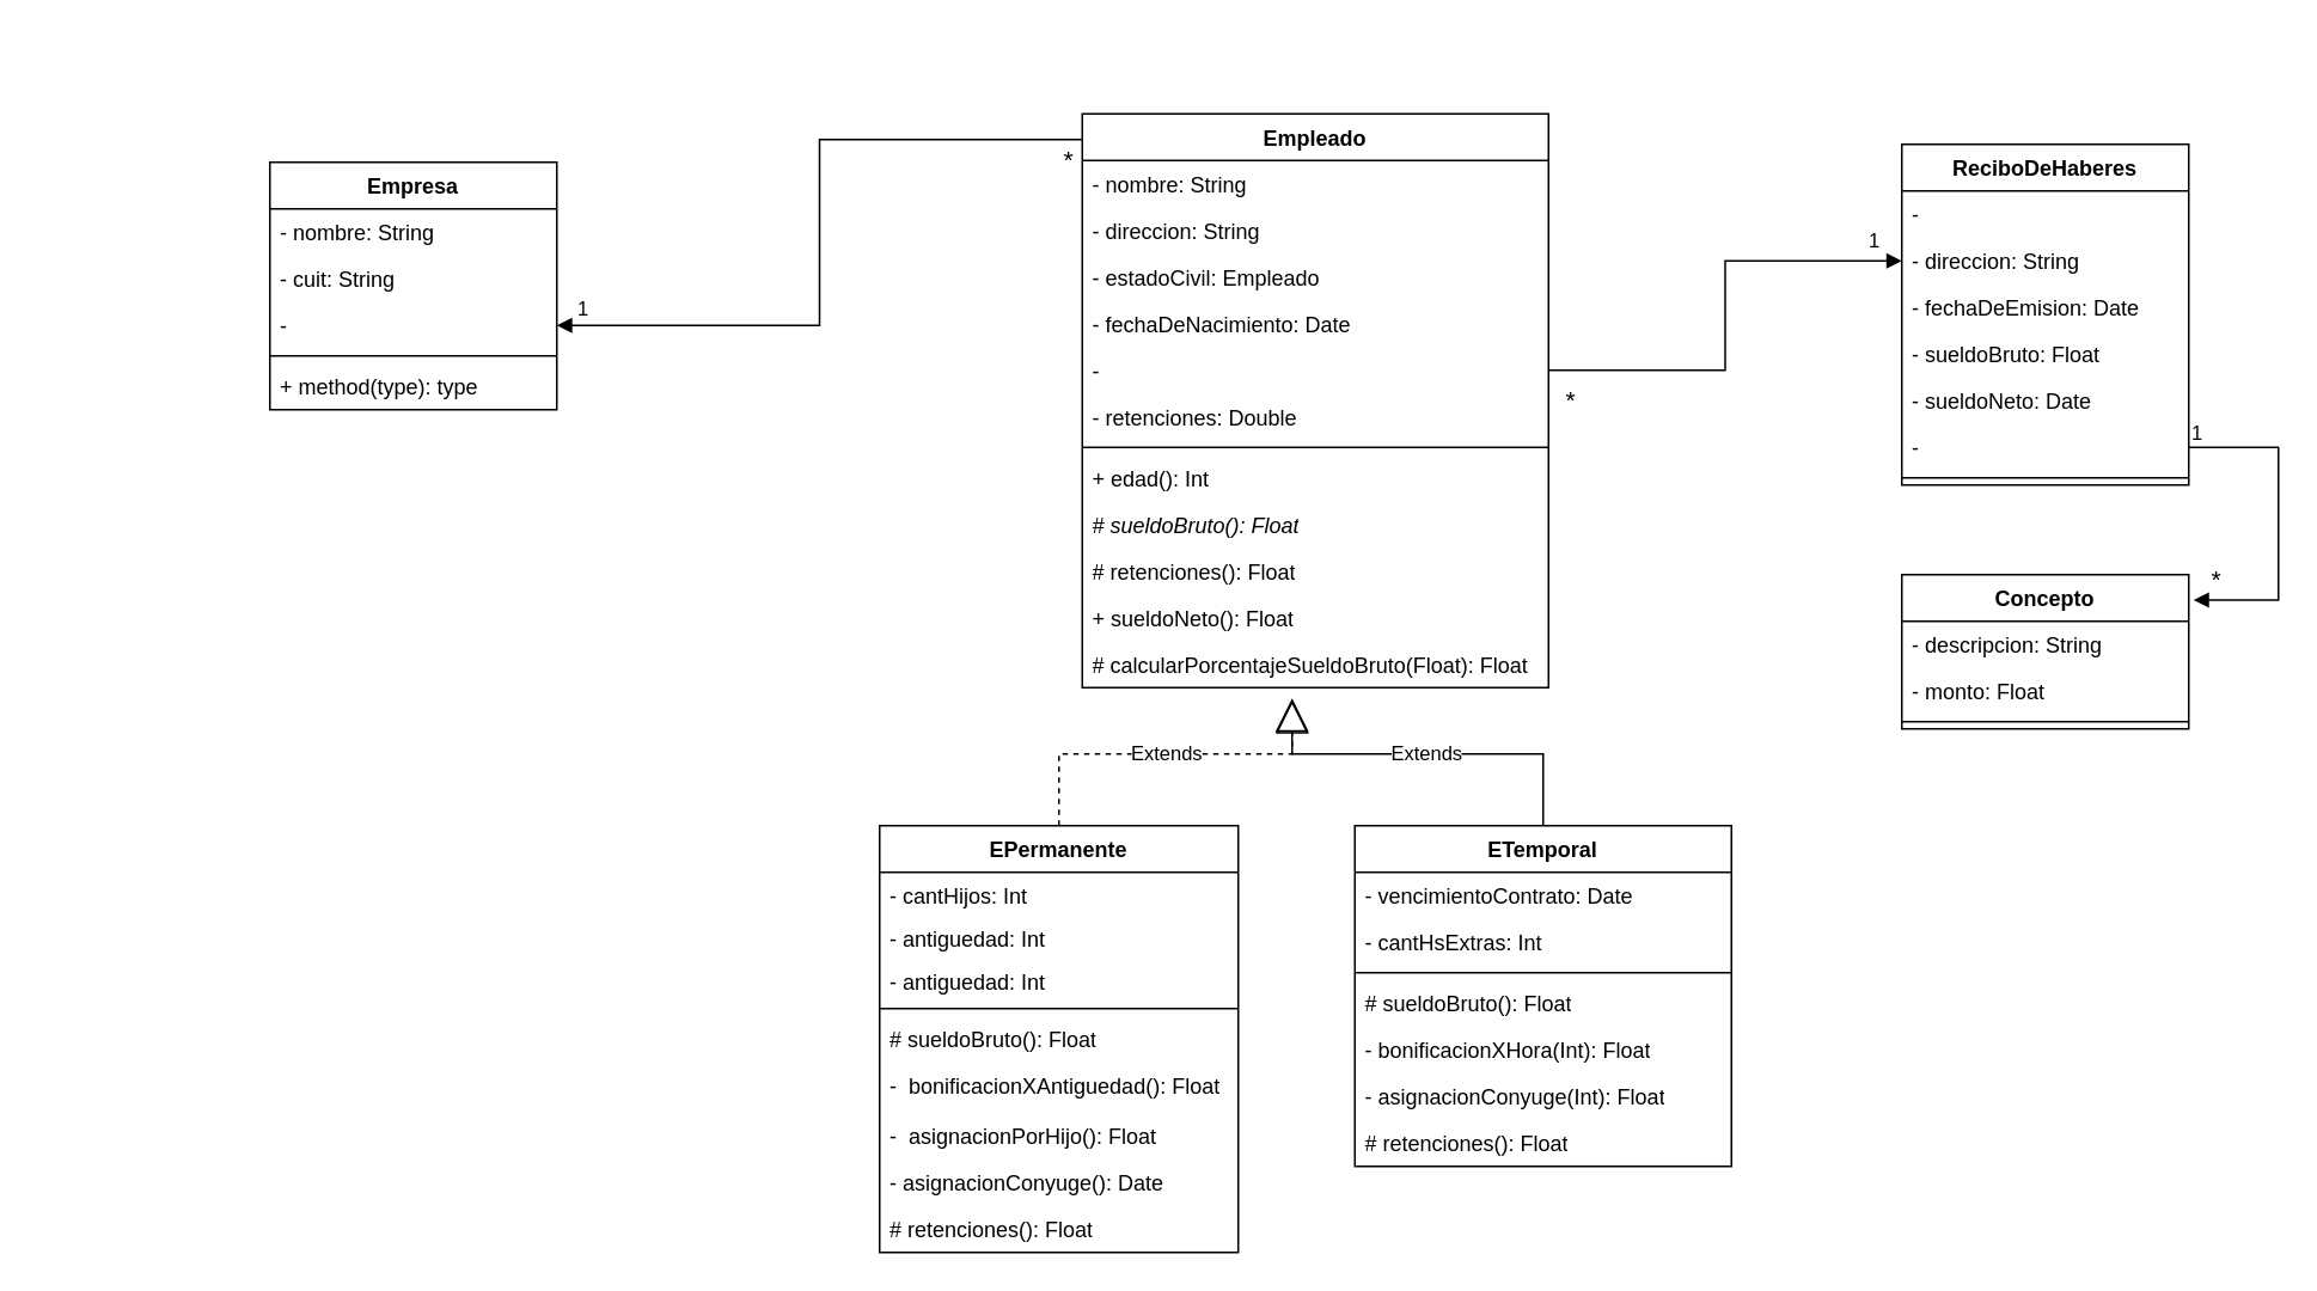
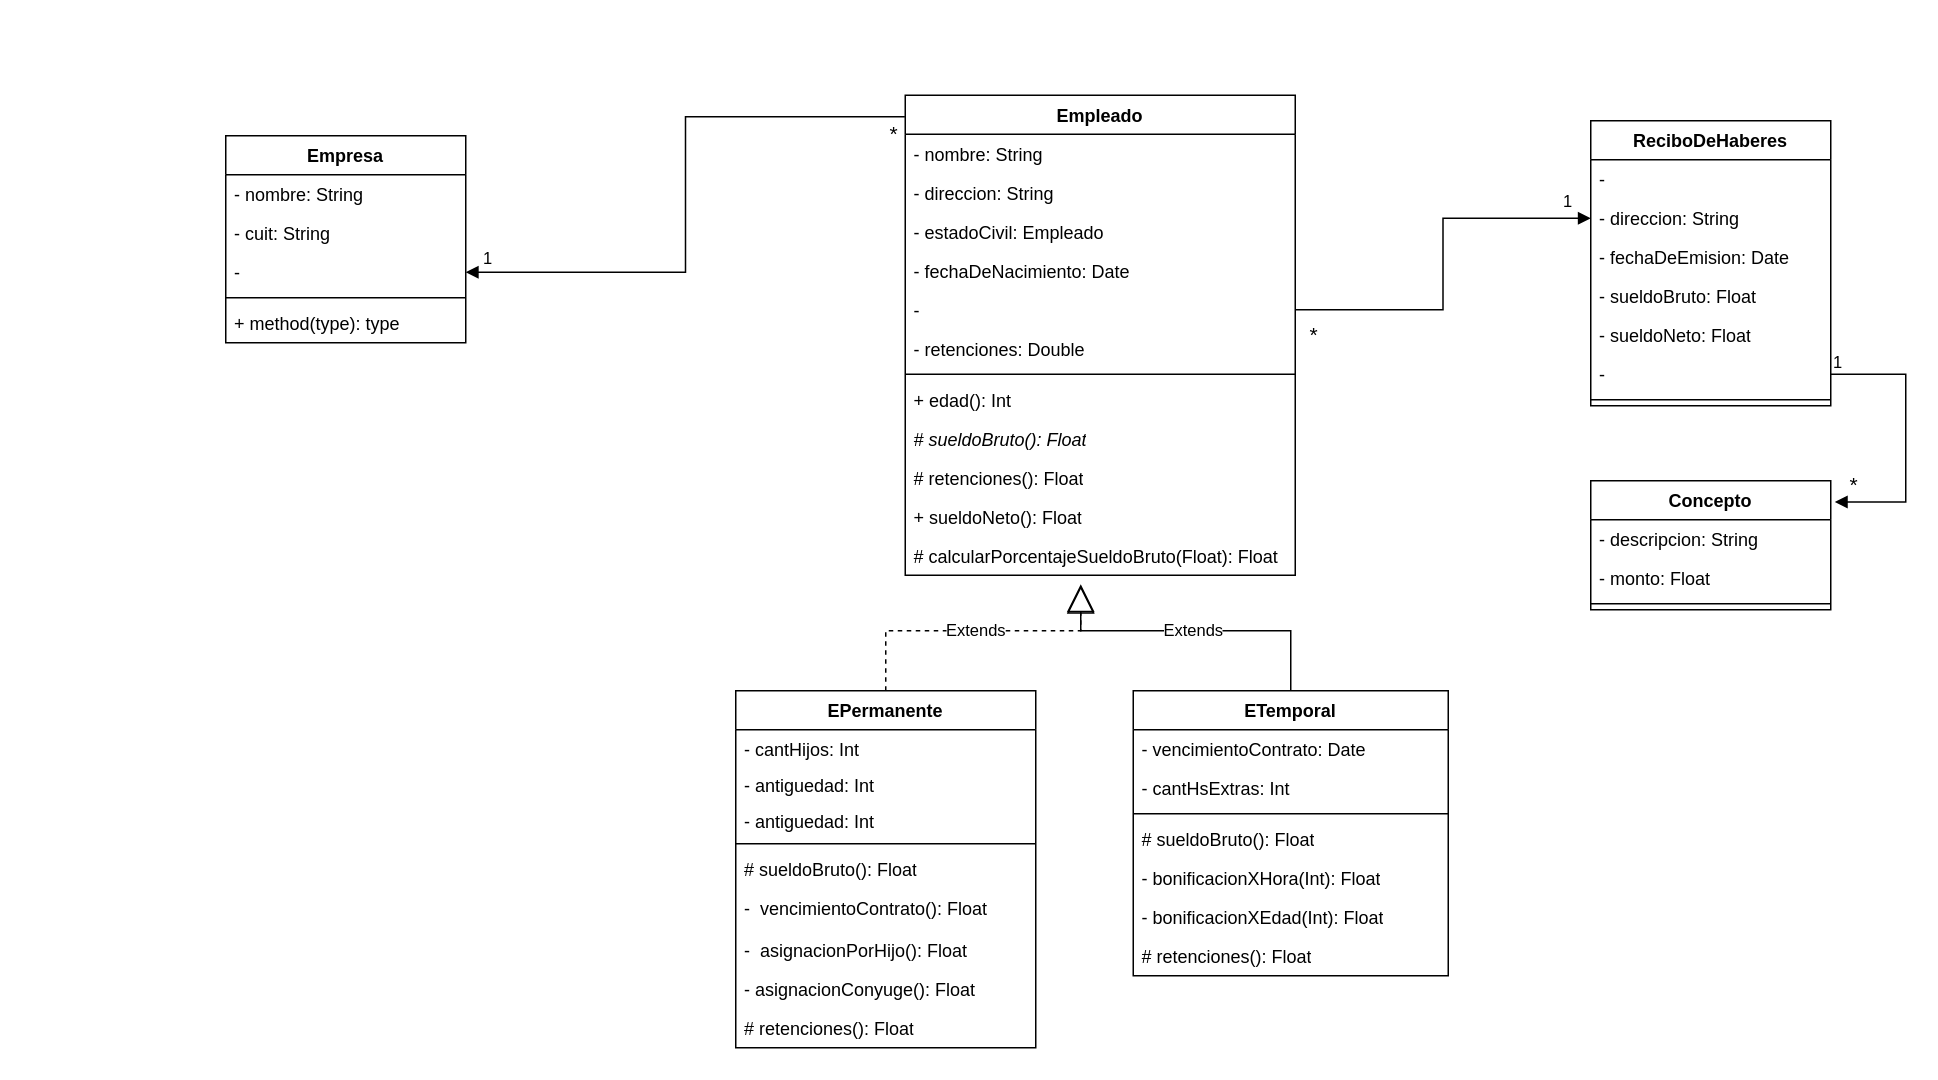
- <mxCell id="49" value="- sueldoNeto: Date" style="text;strokeColor=none;fillColor=none;align=left;verticalAlign=top;spacingLeft=4;spacingRight=4;overflow=hidden;rotatable=0;points=[[0,0.5],[1,0.5]];portConstraint=eastwest;whiteSpace=wrap;html=1;" vertex="1" parent="44"><mxGeometry y="130" width="160" height="26" as="geometry" /></mxCell>
+ <mxCell id="49" value="- sueldoNeto: Float" style="text;strokeColor=none;fillColor=none;align=left;verticalAlign=top;spacingLeft=4;spacingRight=4;overflow=hidden;rotatable=0;points=[[0,0.5],[1,0.5]];portConstraint=eastwest;whiteSpace=wrap;html=1;" vertex="1" parent="44"><mxGeometry y="130" width="160" height="26" as="geometry" /></mxCell>
- <mxCell id="21" value="- asignacionConyuge(Int): Float" style="text;strokeColor=none;fillColor=none;align=left;verticalAlign=top;spacingLeft=4;spacingRight=4;overflow=hidden;rotatable=0;points=[[0,0.5],[1,0.5]];portConstraint=eastwest;whiteSpace=wrap;html=1;" vertex="1" parent="15"><mxGeometry y="138" width="210" height="26" as="geometry" /></mxCell>
+ <mxCell id="21" value="- bonificacionXEdad(Int): Float" style="text;strokeColor=none;fillColor=none;align=left;verticalAlign=top;spacingLeft=4;spacingRight=4;overflow=hidden;rotatable=0;points=[[0,0.5],[1,0.5]];portConstraint=eastwest;whiteSpace=wrap;html=1;" vertex="1" parent="15"><mxGeometry y="138" width="210" height="26" as="geometry" /></mxCell>
- <mxCell id="29" value="-&amp;nbsp; bonificacionXAntiguedad(): Float" style="text;strokeColor=none;fillColor=none;align=left;verticalAlign=top;spacingLeft=4;spacingRight=4;overflow=hidden;rotatable=0;points=[[0,0.5],[1,0.5]];portConstraint=eastwest;whiteSpace=wrap;html=1;" vertex="1" parent="23"><mxGeometry y="132" width="200" height="28" as="geometry" /></mxCell>
+ <mxCell id="29" value="-&amp;nbsp; vencimientoContrato(): Float" style="text;strokeColor=none;fillColor=none;align=left;verticalAlign=top;spacingLeft=4;spacingRight=4;overflow=hidden;rotatable=0;points=[[0,0.5],[1,0.5]];portConstraint=eastwest;whiteSpace=wrap;html=1;" vertex="1" parent="23"><mxGeometry y="132" width="200" height="28" as="geometry" /></mxCell>
- <mxCell id="31" value="- asignacionConyuge(): Date" style="text;strokeColor=none;fillColor=none;align=left;verticalAlign=top;spacingLeft=4;spacingRight=4;overflow=hidden;rotatable=0;points=[[0,0.5],[1,0.5]];portConstraint=eastwest;whiteSpace=wrap;html=1;" vertex="1" parent="23"><mxGeometry y="186" width="200" height="26" as="geometry" /></mxCell>
+ <mxCell id="31" value="- asignacionConyuge(): Float" style="text;strokeColor=none;fillColor=none;align=left;verticalAlign=top;spacingLeft=4;spacingRight=4;overflow=hidden;rotatable=0;points=[[0,0.5],[1,0.5]];portConstraint=eastwest;whiteSpace=wrap;html=1;" vertex="1" parent="23"><mxGeometry y="186" width="200" height="26" as="geometry" /></mxCell>
